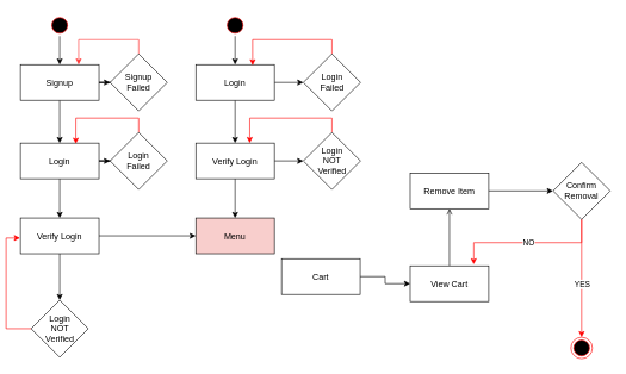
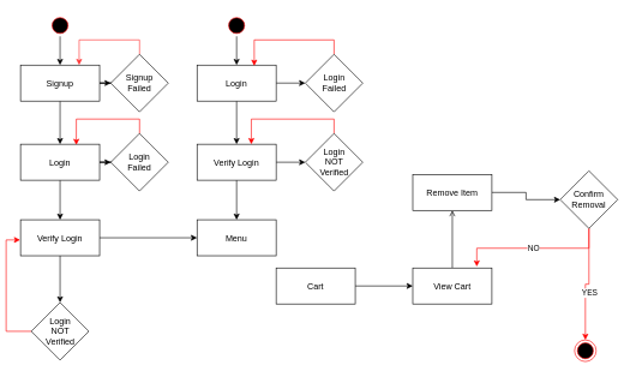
- <mxCell id="42" value="&lt;div&gt;Confirm&lt;/div&gt;&lt;div&gt;Removal&lt;br&gt;&lt;/div&gt;" style="rhombus;whiteSpace=wrap;html=1;fillColor=rgb(255, 255, 255);strokeColor=rgb(0, 0, 0);fontColor=rgb(0, 0, 0);" parent="1" vertex="1"><mxGeometry x="766" y="227" width="80" height="80" as="geometry" /></mxCell>
+ <mxCell id="42" value="&lt;div&gt;Confirm&lt;/div&gt;&lt;div&gt;Removal&lt;br&gt;&lt;/div&gt;" style="rhombus;whiteSpace=wrap;html=1;fillColor=rgb(255, 255, 255);strokeColor=rgb(0, 0, 0);fontColor=rgb(0, 0, 0);" parent="1" vertex="1"><mxGeometry x="771" y="237" width="80" height="80" as="geometry" /></mxCell>
- <mxCell id="28" value="Menu" style="fillColor=#f8cecc;" parent="1" vertex="1"><mxGeometry x="266" y="305" width="110" height="50" as="geometry" /></mxCell>
+ <mxCell id="28" value="Menu" style="" parent="1" vertex="1"><mxGeometry x="266" y="305" width="110" height="50" as="geometry" /></mxCell>
- <mxCell id="33" value="Cart" style="fillColor=rgb(255, 255, 255);strokeColor=rgb(0, 0, 0);fontColor=rgb(0, 0, 0);" parent="1" vertex="1"><mxGeometry x="386" y="362" width="110" height="50" as="geometry" /></mxCell>
+ <mxCell id="33" value="Cart" style="fillColor=rgb(255, 255, 255);strokeColor=rgb(0, 0, 0);fontColor=rgb(0, 0, 0);" parent="1" vertex="1"><mxGeometry x="376" y="372" width="110" height="50" as="geometry" /></mxCell>
